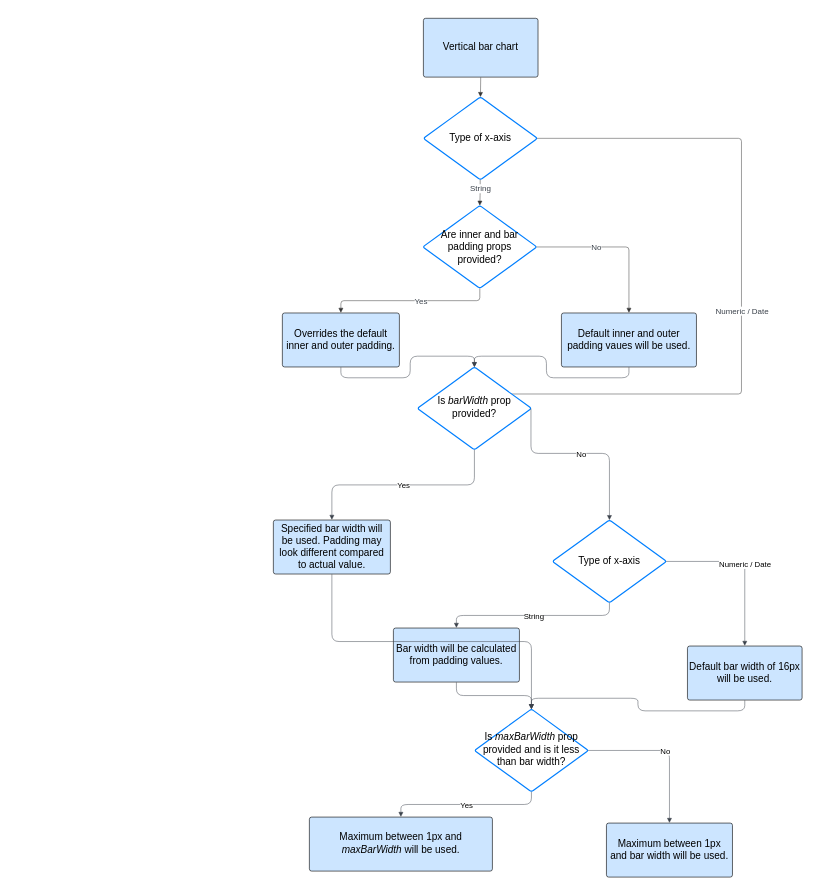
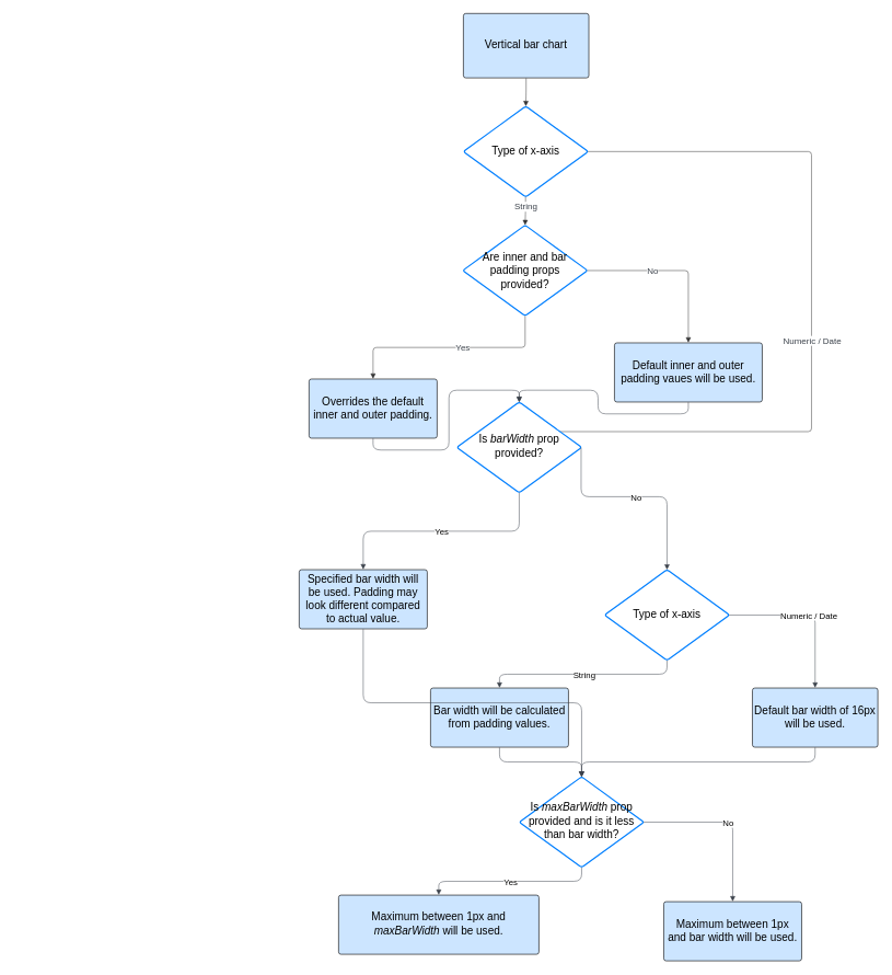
- <mxCell id="3" value="Vertical bar chart" style="html=1;overflow=block;blockSpacing=1;whiteSpace=wrap;fontSize=16.7;fontFamily=Helvetica;spacing=3.8;strokeColor=#000000;rounded=1;absoluteArcSize=1;arcSize=7.5;fillColor=#CCE5FF;strokeWidth=1;lucidId=9YwLfgtRs5Tj;perimeterSpacing=0;" vertex="1" parent="2"><mxGeometry x="705" y="30" width="191" height="98" as="geometry" /></mxCell>
+ <mxCell id="3" value="Vertical bar chart" style="html=1;overflow=block;blockSpacing=1;whiteSpace=wrap;fontSize=16.7;fontFamily=Helvetica;spacing=3.8;strokeColor=#000000;rounded=1;absoluteArcSize=1;arcSize=7.5;fillColor=#CCE5FF;strokeWidth=1;lucidId=9YwLfgtRs5Tj;perimeterSpacing=0;" vertex="1" parent="2"><mxGeometry x="705" y="20" width="191" height="98" as="geometry" /></mxCell>
- <mxCell id="10" value="Overrides the default inner and outer padding." style="html=1;overflow=block;blockSpacing=1;whiteSpace=wrap;fontSize=16.7;fontFamily=Helvetica;spacing=3.8;strokeColor=#000000;rounded=1;absoluteArcSize=1;arcSize=7.5;fillColor=#CCE5FF;strokeWidth=1;lucidId=9YwLFzqx.hCI;" vertex="1" parent="2"><mxGeometry x="470" y="521" width="195" height="90" as="geometry" /></mxCell>
+ <mxCell id="10" value="Overrides the default inner and outer padding." style="html=1;overflow=block;blockSpacing=1;whiteSpace=wrap;fontSize=16.7;fontFamily=Helvetica;spacing=3.8;strokeColor=#000000;rounded=1;absoluteArcSize=1;arcSize=7.5;fillColor=#CCE5FF;strokeWidth=1;lucidId=9YwLFzqx.hCI;" vertex="1" parent="2"><mxGeometry x="470" y="576" width="195" height="90" as="geometry" /></mxCell>
- <mxCell id="21" value="Default bar width of 16px will be used." style="html=1;overflow=block;blockSpacing=1;whiteSpace=wrap;fontSize=16.7;fontFamily=Helvetica;spacing=3.8;strokeColor=#000000;rounded=1;absoluteArcSize=1;arcSize=7.5;fillColor=#CCE5FF;strokeWidth=1;lucidId=035cGxb3d3oc;" vertex="1" parent="2"><mxGeometry x="1145" y="1076" width="191" height="90" as="geometry" /></mxCell>
+ <mxCell id="21" value="Default bar width of 16px will be used." style="html=1;overflow=block;blockSpacing=1;whiteSpace=wrap;fontSize=16.7;fontFamily=Helvetica;spacing=3.8;strokeColor=#000000;rounded=1;absoluteArcSize=1;arcSize=7.5;fillColor=#CCE5FF;strokeWidth=1;lucidId=035cGxb3d3oc;" vertex="1" parent="2"><mxGeometry x="1145" y="1046" width="191" height="90" as="geometry" /></mxCell>
